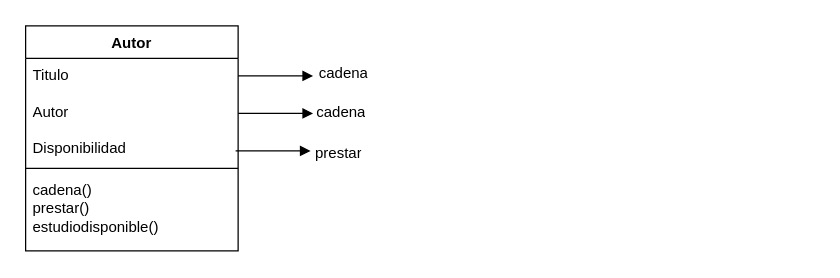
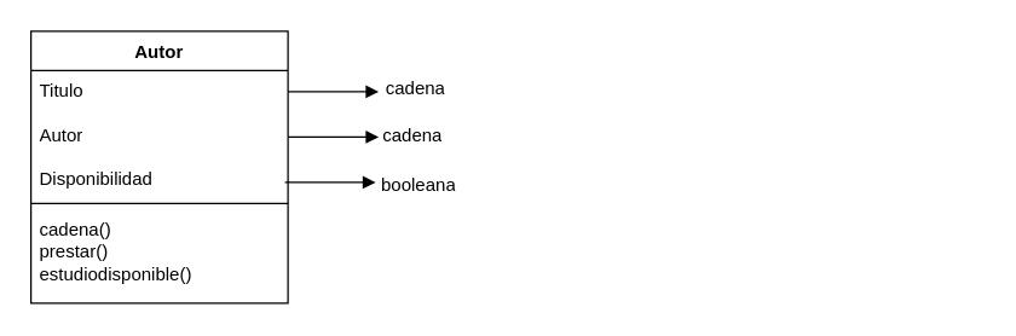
- <mxCell id="12" value="prestar" style="text;strokeColor=none;fillColor=none;align=left;verticalAlign=top;spacingLeft=4;spacingRight=4;overflow=hidden;rotatable=0;points=[[0,0.5],[1,0.5]];portConstraint=eastwest;whiteSpace=wrap;html=1;" vertex="1" parent="1"><mxGeometry x="246" y="108" width="100" height="26" as="geometry" /></mxCell>
+ <mxCell id="12" value="booleana" style="text;strokeColor=none;fillColor=none;align=left;verticalAlign=top;spacingLeft=4;spacingRight=4;overflow=hidden;rotatable=0;points=[[0,0.5],[1,0.5]];portConstraint=eastwest;whiteSpace=wrap;html=1;" vertex="1" parent="1"><mxGeometry x="246" y="108" width="100" height="26" as="geometry" /></mxCell>
